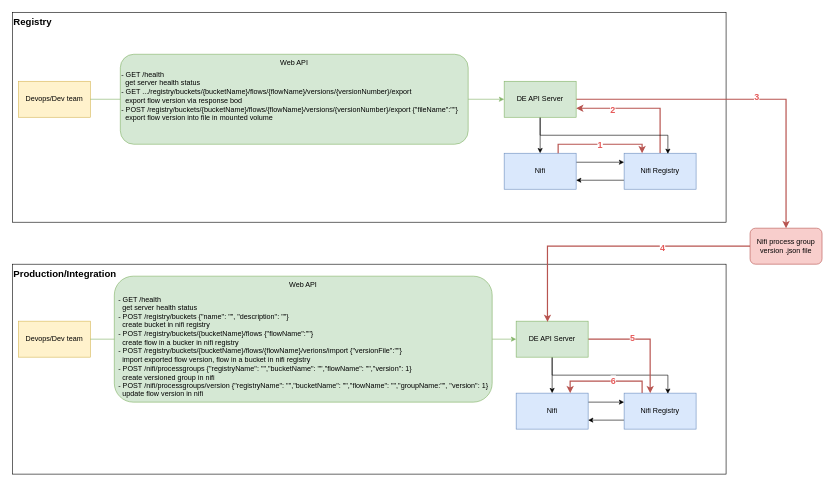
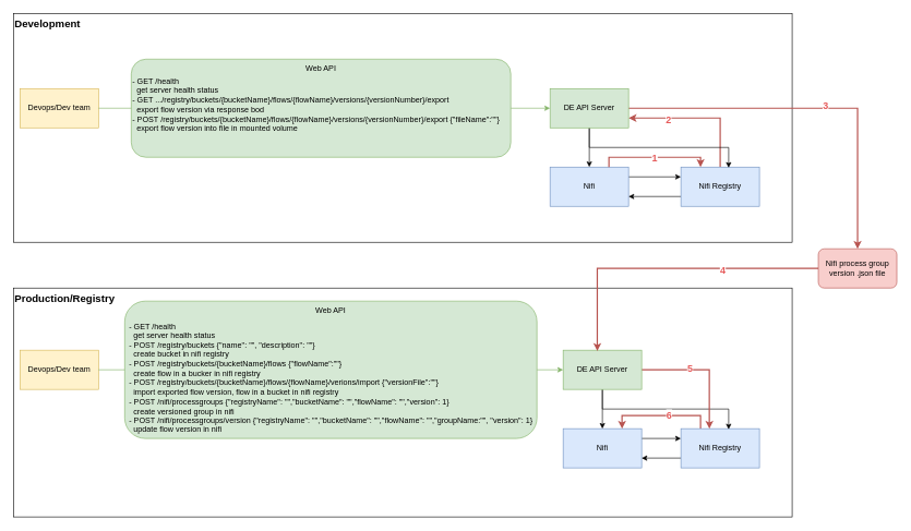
- <mxCell id="2" value="Registry" style="rounded=0;whiteSpace=wrap;html=1;align=left;verticalAlign=top;fontStyle=1;fontSize=16;" vertex="1" parent="1"><mxGeometry x="20" width="1190" height="350" as="geometry" y="20" /></mxCell>
+ <mxCell id="2" value="Development" style="rounded=0;whiteSpace=wrap;html=1;align=left;verticalAlign=top;fontStyle=1;fontSize=16;" vertex="1" parent="1"><mxGeometry x="20" width="1190" height="350" as="geometry" y="20" /></mxCell>
- <mxCell id="18" value="Production/Integration" style="rounded=0;whiteSpace=wrap;html=1;align=left;verticalAlign=top;fontStyle=1;fontSize=16;" vertex="1" parent="1"><mxGeometry x="20" y="440" width="1190" height="350" as="geometry" /></mxCell>
+ <mxCell id="18" value="Production/Registry" style="rounded=0;whiteSpace=wrap;html=1;align=left;verticalAlign=top;fontStyle=1;fontSize=16;" vertex="1" parent="1"><mxGeometry x="20" y="440" width="1190" height="350" as="geometry" /></mxCell>
